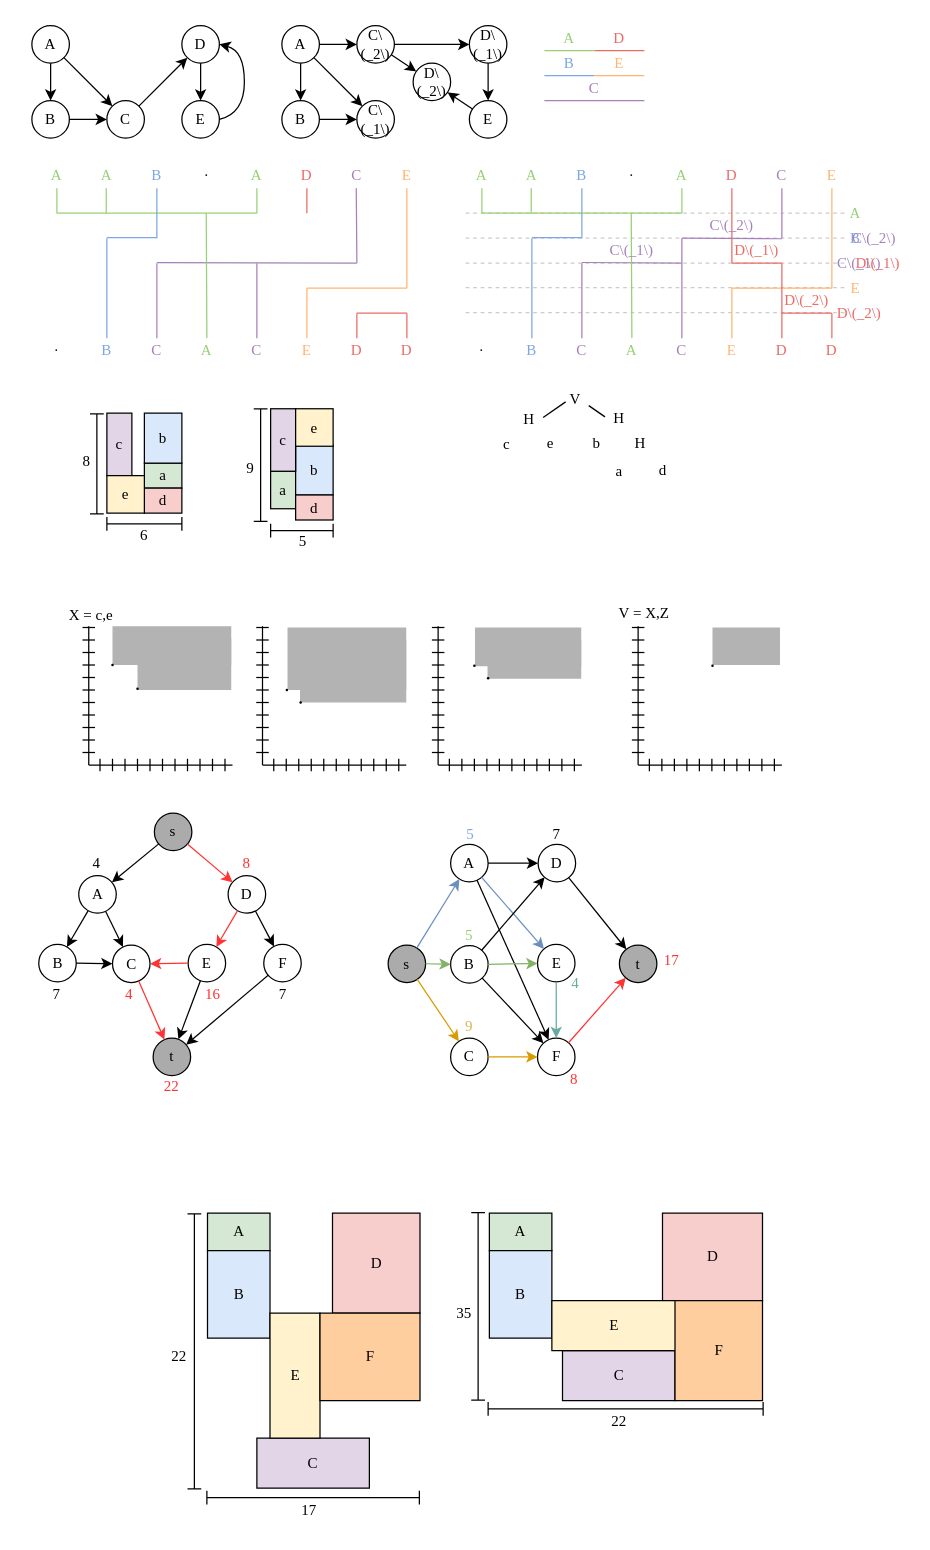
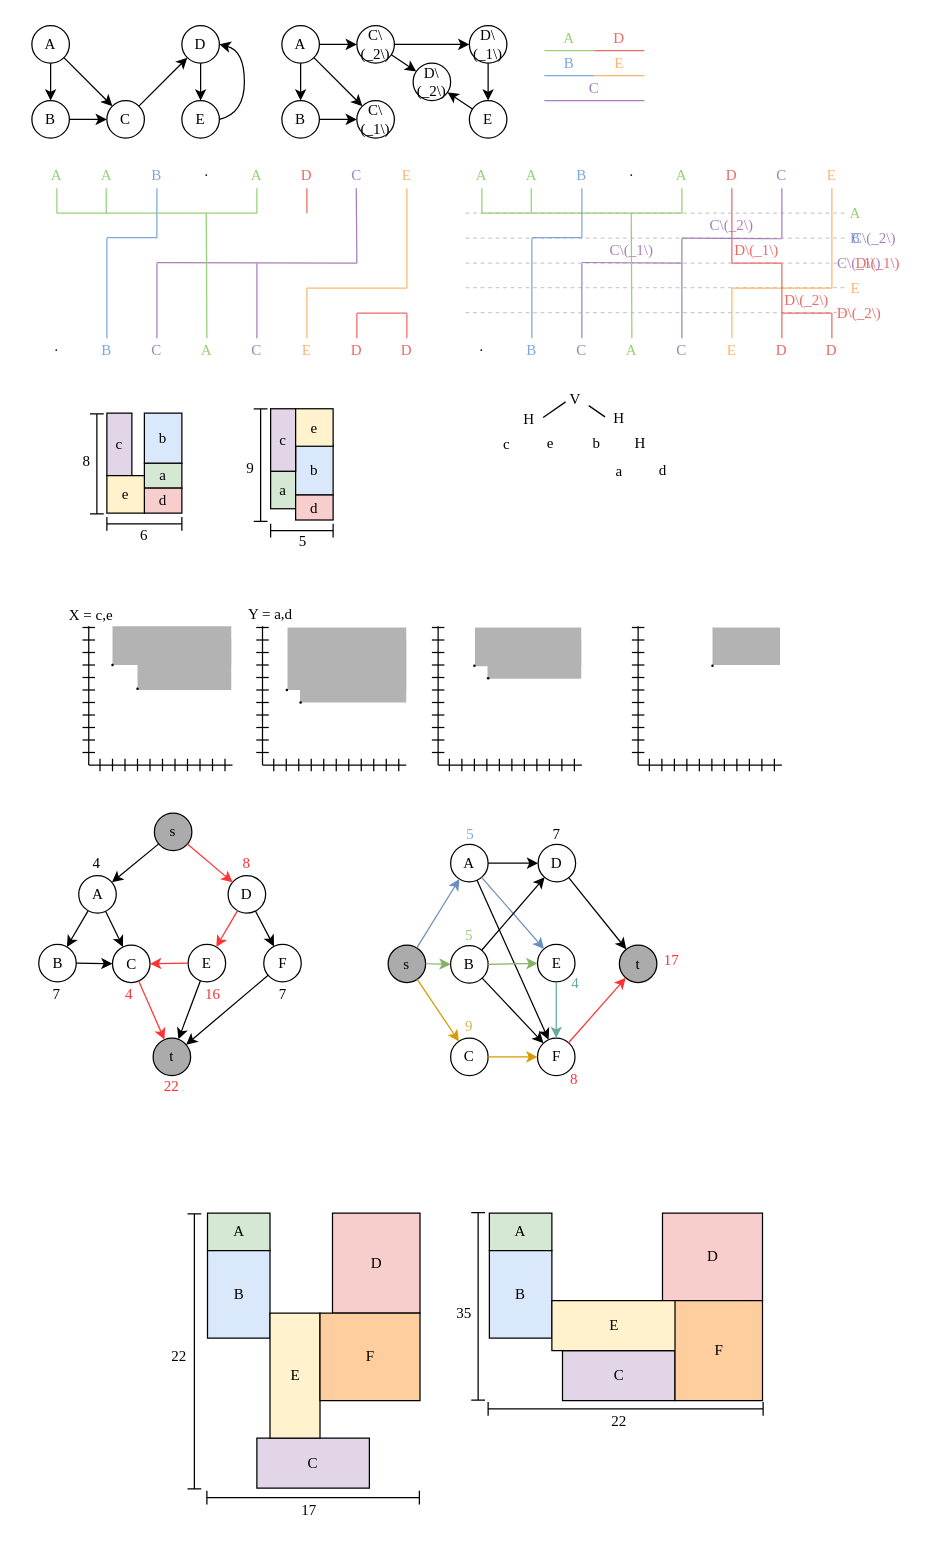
- <mxCell id="167" value="V = X,Z" style="text;html=1;strokeColor=none;fillColor=none;align=center;verticalAlign=middle;whiteSpace=wrap;rounded=0;fontFamily=Computer Modern;fontColor=none;" vertex="1" parent="1"><mxGeometry x="489.5" y="480" width="50" height="20" as="geometry" /></mxCell>
+ <mxCell id="159" value="Y = a,d" style="text;html=1;strokeColor=none;fillColor=none;align=center;verticalAlign=middle;whiteSpace=wrap;rounded=0;fontFamily=Computer Modern;fontColor=none;" vertex="1" parent="1"><mxGeometry x="190.5" y="480.5" width="50" height="20" as="geometry" /></mxCell>
